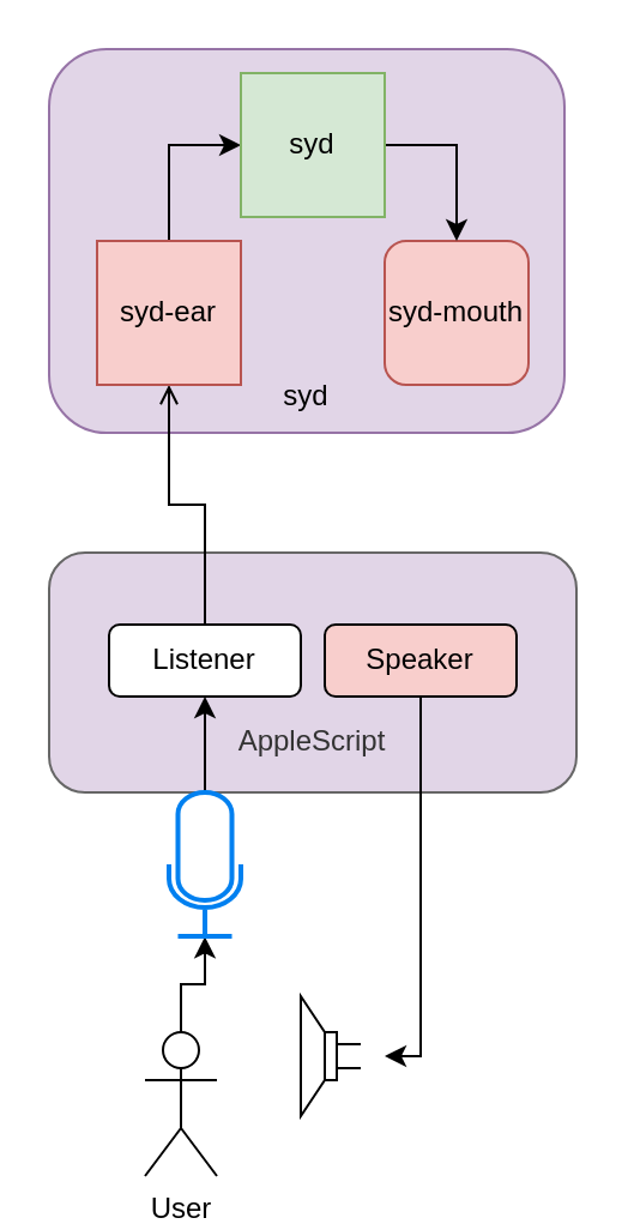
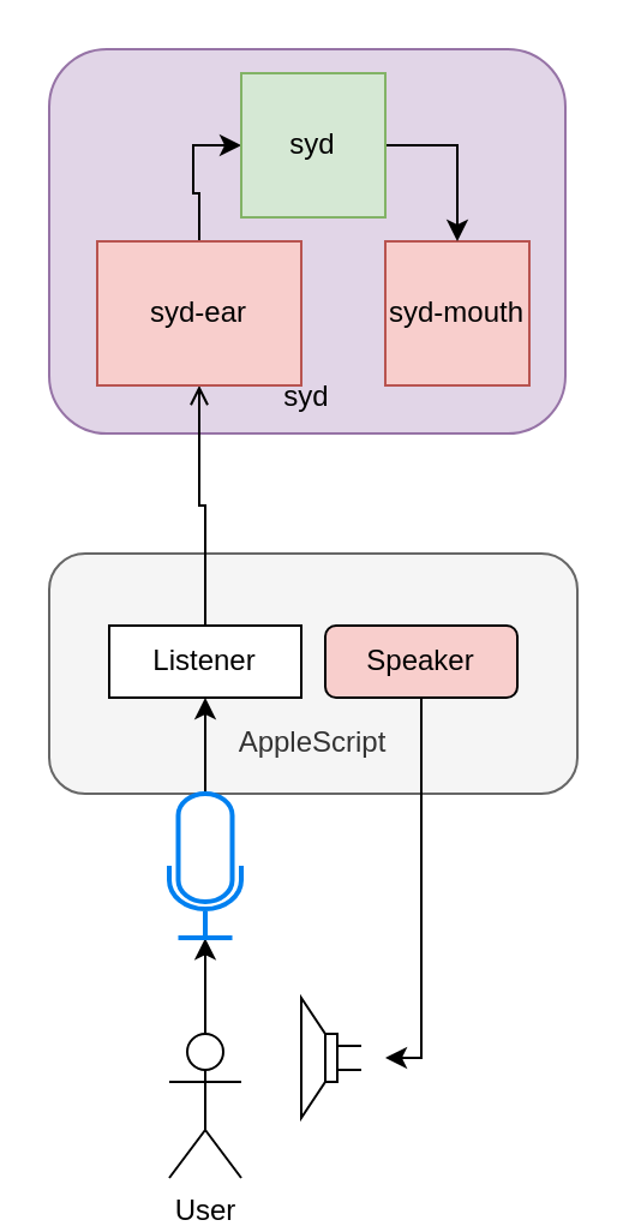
- <mxCell id="14" value="syd-ear" style="whiteSpace=wrap;html=1;aspect=fixed;fillColor=#f8cecc;strokeColor=#b85450;" vertex="1" parent="1"><mxGeometry x="40" y="100" width="60" height="60" as="geometry" /></mxCell>
+ <mxCell id="14" value="syd-ear" style="whiteSpace=wrap;html=1;aspect=fixed;fillColor=#f8cecc;strokeColor=#b85450;" vertex="1" parent="1"><mxGeometry x="40" y="100" width="85" height="60" as="geometry" /></mxCell>
- <mxCell id="15" value="syd-mouth" style="whiteSpace=wrap;html=1;aspect=fixed;fillColor=#f8cecc;strokeColor=#b85450;rounded=1;" vertex="1" parent="1"><mxGeometry x="160" y="100" width="60" height="60" as="geometry" /></mxCell>
+ <mxCell id="15" value="syd-mouth" style="whiteSpace=wrap;html=1;aspect=fixed;fillColor=#f8cecc;strokeColor=#b85450;" vertex="1" parent="1"><mxGeometry x="160" y="100" width="60" height="60" as="geometry" /></mxCell>
- <mxCell id="10" value="Listener" style="rounded=1;whiteSpace=wrap;html=1;" vertex="1" parent="1"><mxGeometry x="45" y="260" width="80" height="30" as="geometry" /></mxCell>
+ <mxCell id="10" value="Listener" style="whiteSpace=wrap;html=1;rounded=0;" vertex="1" parent="1"><mxGeometry x="45" y="260" width="80" height="30" as="geometry" /></mxCell>
- <mxCell id="3" value="&lt;br&gt;&lt;br&gt;&lt;br&gt;&lt;br&gt;AppleScript" style="rounded=1;whiteSpace=wrap;html=1;fillColor=#e1d5e7;strokeColor=#666666;fontColor=#333333;" vertex="1" parent="1"><mxGeometry x="20" y="230" width="220" height="100" as="geometry" /></mxCell>
+ <mxCell id="3" value="&lt;br&gt;&lt;br&gt;&lt;br&gt;&lt;br&gt;AppleScript" style="rounded=1;whiteSpace=wrap;html=1;fillColor=#f5f5f5;strokeColor=#666666;fontColor=#333333;" vertex="1" parent="1"><mxGeometry x="20" y="230" width="220" height="100" as="geometry" /></mxCell>
- <mxCell id="5" value="User" style="shape=umlActor;verticalLabelPosition=bottom;labelBackgroundColor=#ffffff;verticalAlign=top;html=1;outlineConnect=0;" vertex="1" parent="1"><mxGeometry x="60" y="430" width="30" height="60" as="geometry" /></mxCell>
+ <mxCell id="5" value="User" style="shape=umlActor;verticalLabelPosition=bottom;labelBackgroundColor=#ffffff;verticalAlign=top;html=1;outlineConnect=0;" vertex="1" parent="1"><mxGeometry x="70" y="430" width="30" height="60" as="geometry" /></mxCell>
